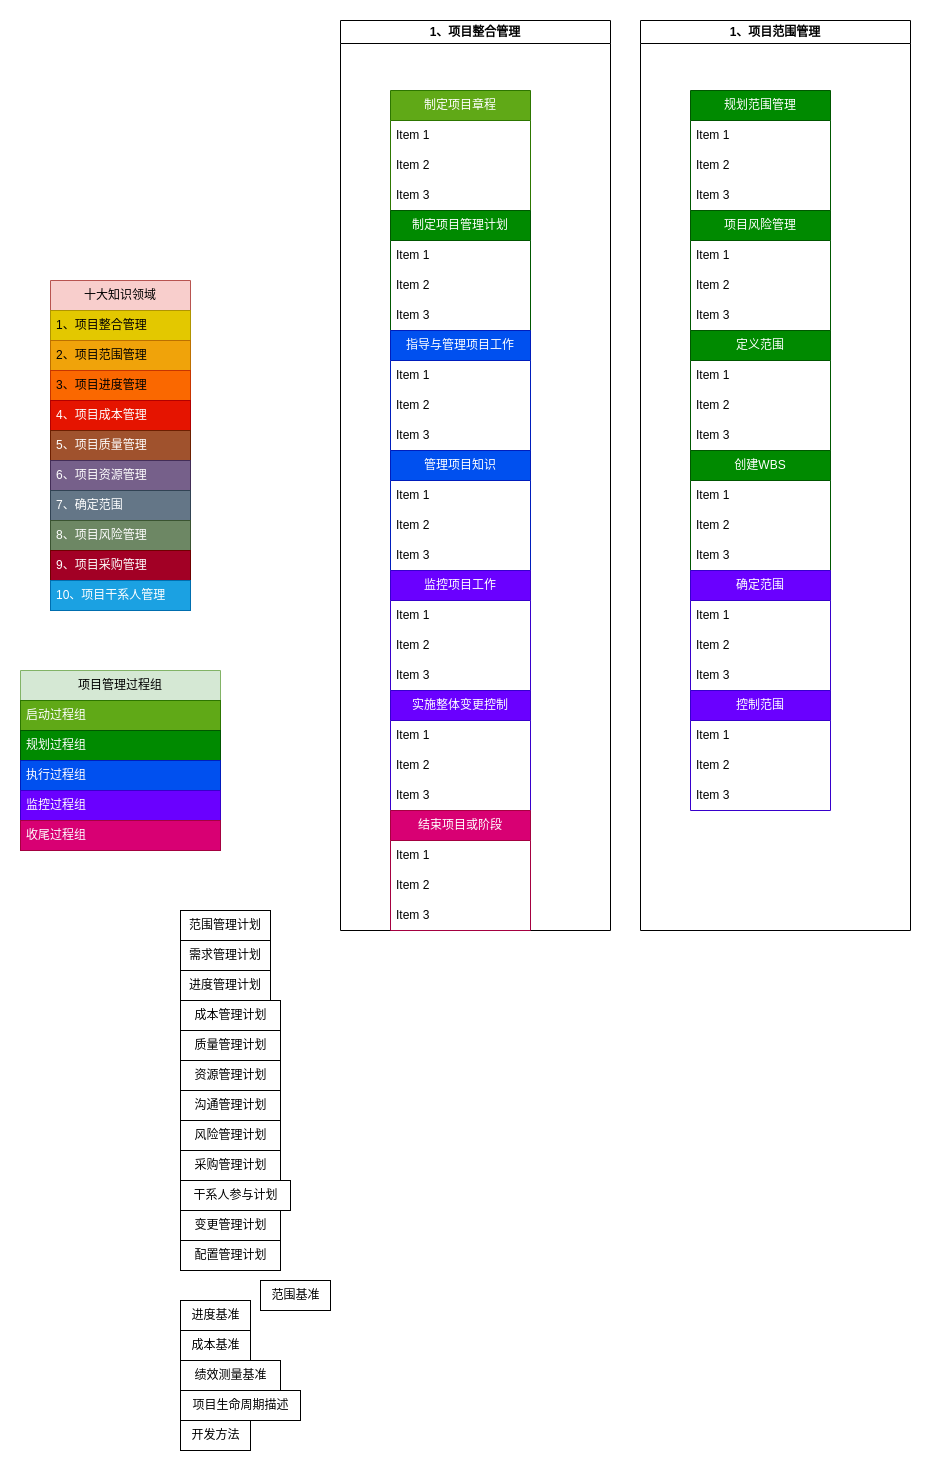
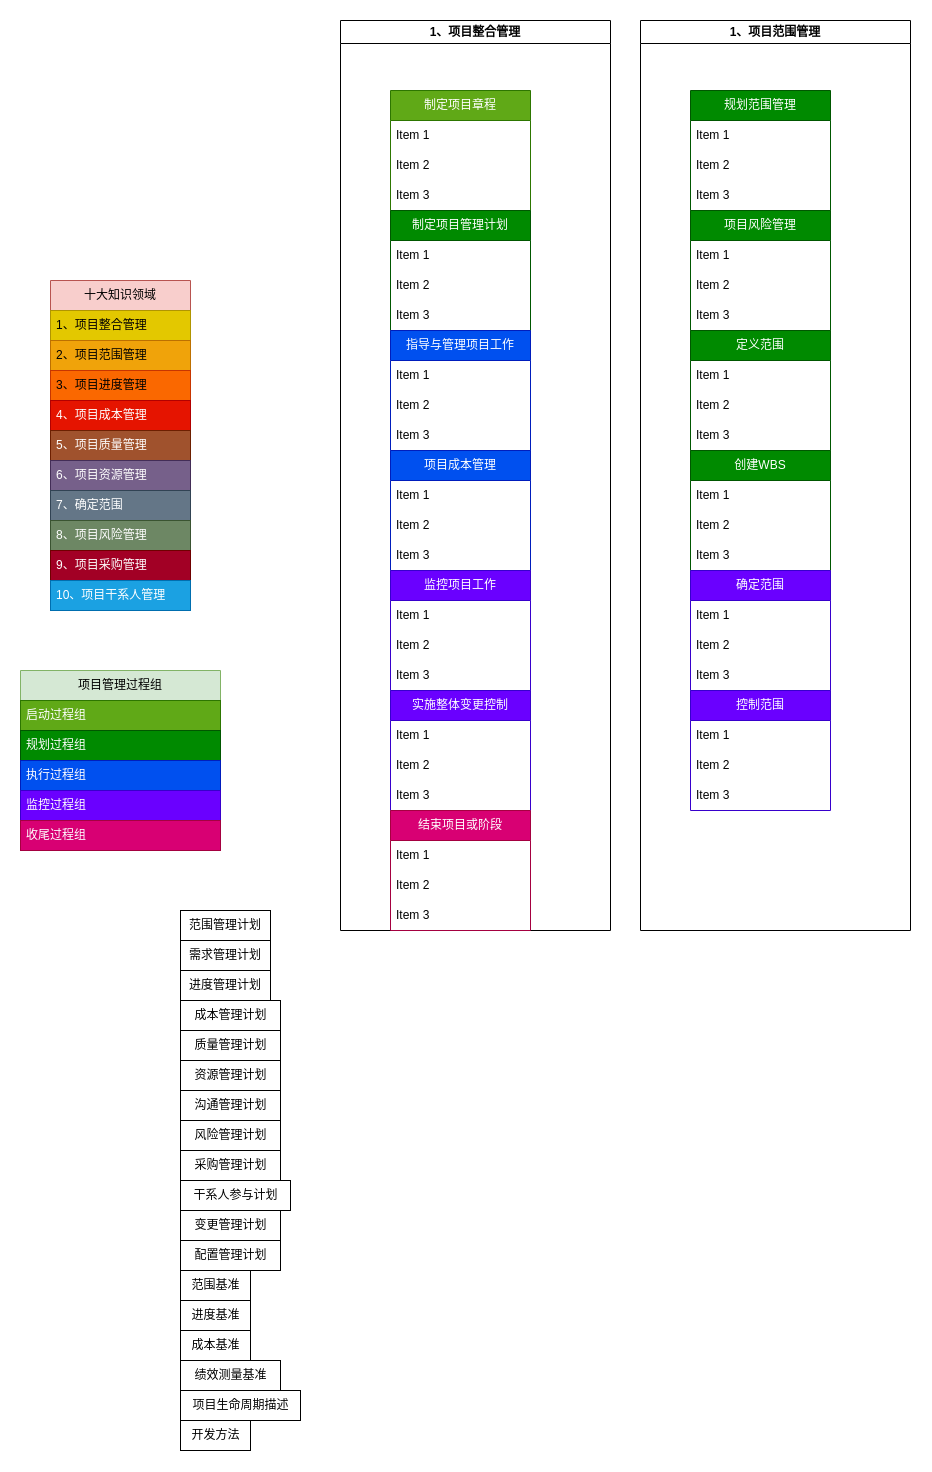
- <mxCell id="50" value="管理项目知识" style="swimlane;fontStyle=0;childLayout=stackLayout;horizontal=1;startSize=30;horizontalStack=0;resizeParent=1;resizeParentMax=0;resizeLast=0;collapsible=1;marginBottom=0;whiteSpace=wrap;html=1;fillColor=#0050ef;strokeColor=#001DBC;fontColor=#ffffff;" vertex="1" parent="37"><mxGeometry x="50" y="430" width="140" height="120" as="geometry"><mxRectangle x="-60" y="320" width="110" height="30" as="alternateBounds" /></mxGeometry></mxCell>
+ <mxCell id="50" value="项目成本管理" style="swimlane;fontStyle=0;childLayout=stackLayout;horizontal=1;startSize=30;horizontalStack=0;resizeParent=1;resizeParentMax=0;resizeLast=0;collapsible=1;marginBottom=0;whiteSpace=wrap;html=1;fillColor=#0050ef;strokeColor=#001DBC;fontColor=#ffffff;" vertex="1" parent="37"><mxGeometry x="50" y="430" width="140" height="120" as="geometry"><mxRectangle x="-60" y="320" width="110" height="30" as="alternateBounds" /></mxGeometry></mxCell>
- <mxCell id="31" value="范围基准" style="text;html=1;align=center;verticalAlign=middle;resizable=0;points=[];autosize=1;strokeColor=default;fillColor=none;" vertex="1" parent="1"><mxGeometry x="260" y="1280" width="70" height="30" as="geometry" /></mxCell>
+ <mxCell id="31" value="范围基准" style="text;html=1;align=center;verticalAlign=middle;resizable=0;points=[];autosize=1;strokeColor=default;fillColor=none;" vertex="1" parent="1"><mxGeometry x="180" y="1270" width="70" height="30" as="geometry" /></mxCell>
